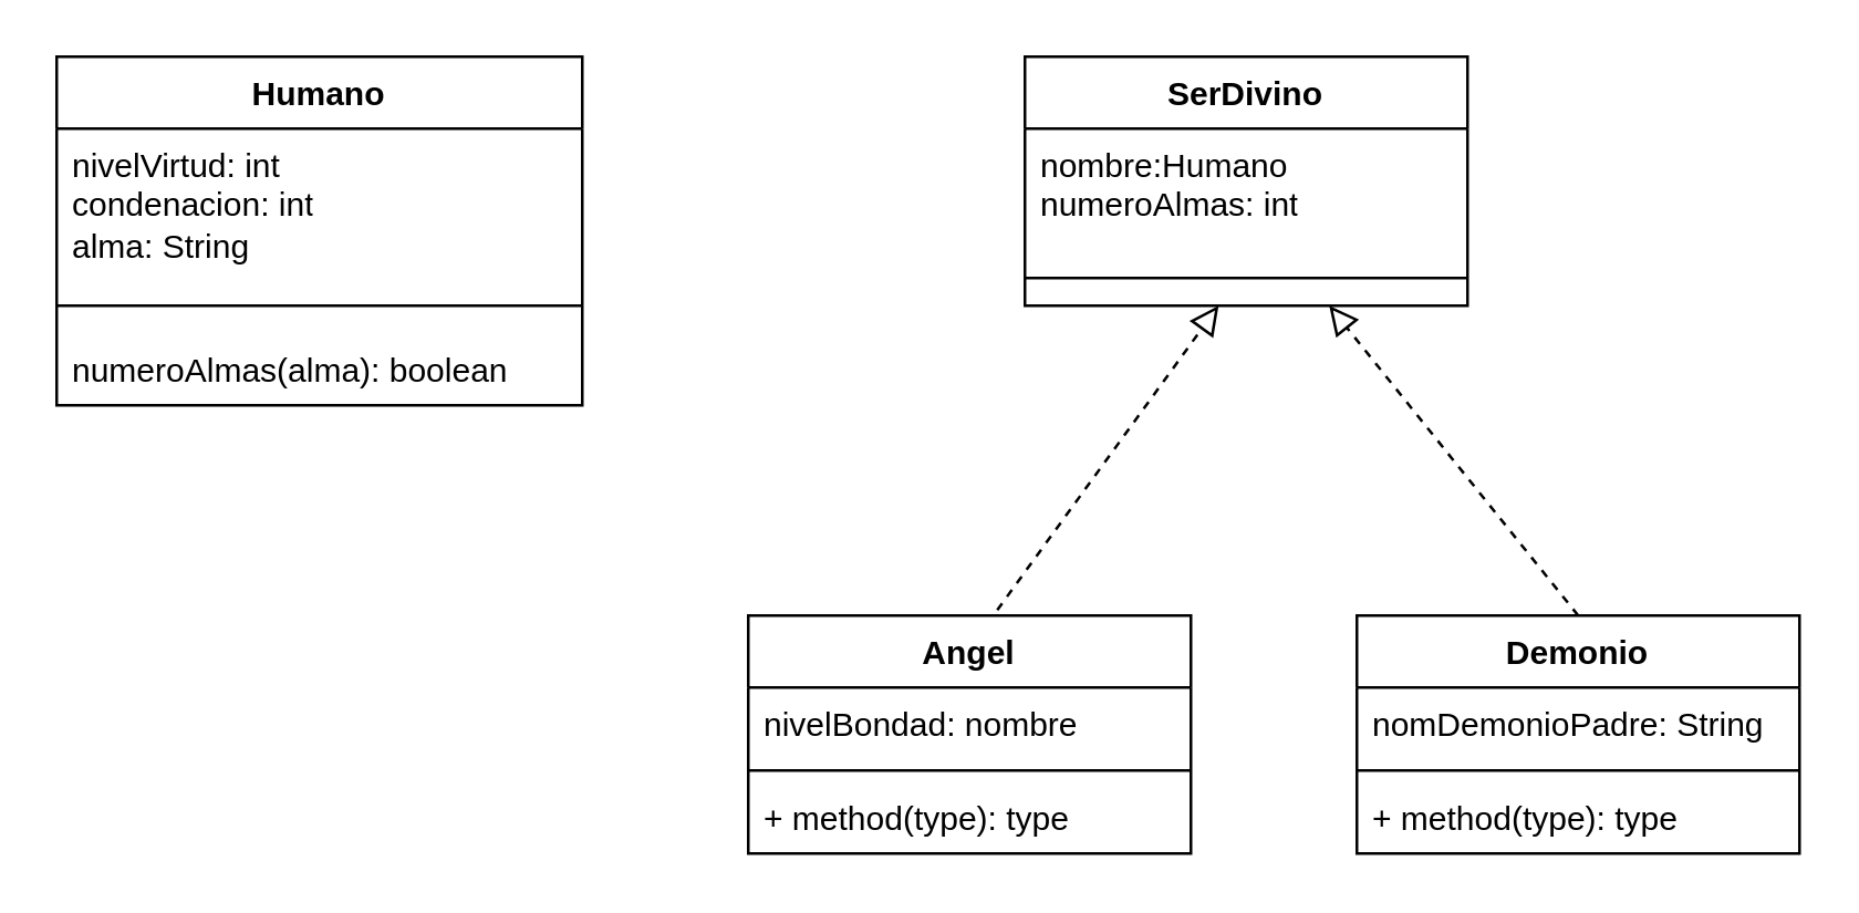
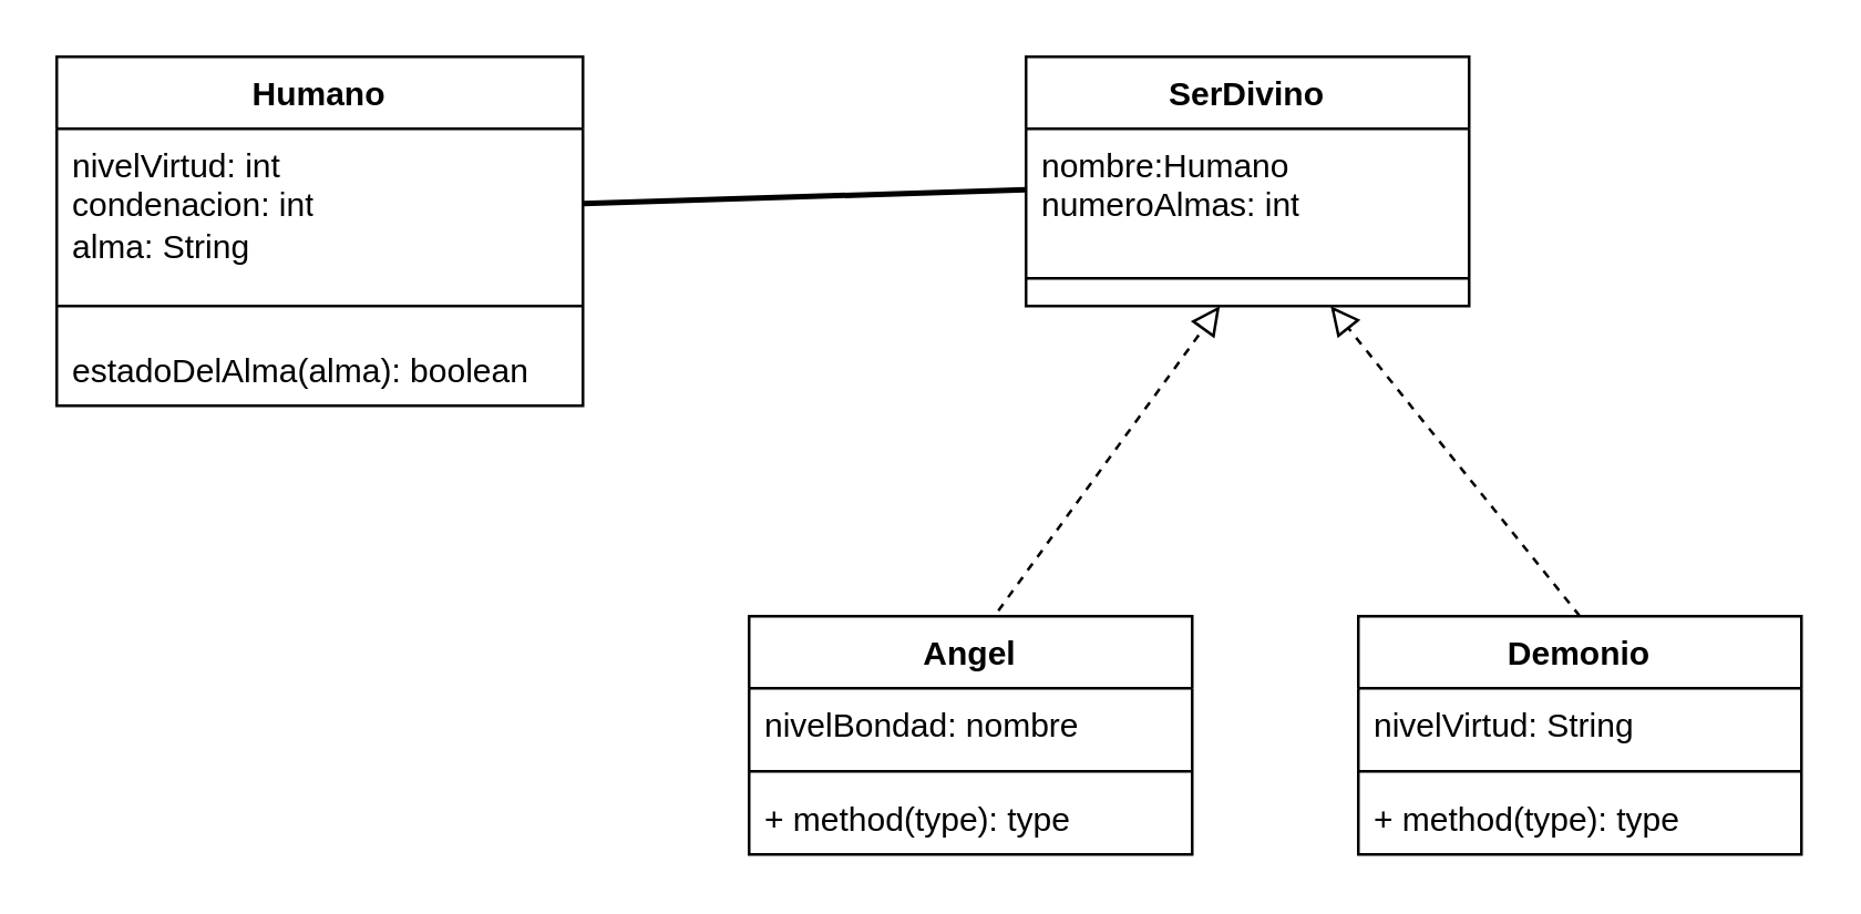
+ <mxCell id="19" value="" style="endArrow=none;startArrow=none;endFill=0;startFill=0;endSize=8;html=1;verticalAlign=bottom;labelBackgroundColor=none;strokeWidth=2;rounded=0;exitX=1;exitY=0.5;exitDx=0;exitDy=0;entryX=0;entryY=0.5;entryDx=0;entryDy=0;" edge="1" parent="1" source="3" target="7"><mxGeometry width="160" relative="1" as="geometry"><mxPoint x="240" y="140" as="sourcePoint" /><mxPoint x="270" y="73" as="targetPoint" /></mxGeometry></mxCell>
- <mxCell id="5" value="numeroAlmas(alma): boolean" style="text;strokeColor=none;fillColor=none;align=left;verticalAlign=top;spacingLeft=4;spacingRight=4;overflow=hidden;rotatable=0;points=[[0,0.5],[1,0.5]];portConstraint=eastwest;whiteSpace=wrap;html=1;" vertex="1" parent="2"><mxGeometry y="100" width="190" height="26" as="geometry" /></mxCell>
+ <mxCell id="5" value="estadoDelAlma(alma): boolean" style="text;strokeColor=none;fillColor=none;align=left;verticalAlign=top;spacingLeft=4;spacingRight=4;overflow=hidden;rotatable=0;points=[[0,0.5],[1,0.5]];portConstraint=eastwest;whiteSpace=wrap;html=1;" vertex="1" parent="2"><mxGeometry y="100" width="190" height="26" as="geometry" /></mxCell>
- <mxCell id="15" value="nomDemonioPadre: String" style="text;strokeColor=none;fillColor=none;align=left;verticalAlign=top;spacingLeft=4;spacingRight=4;overflow=hidden;rotatable=0;points=[[0,0.5],[1,0.5]];portConstraint=eastwest;whiteSpace=wrap;html=1;" vertex="1" parent="14"><mxGeometry y="26" width="160" height="26" as="geometry" /></mxCell>
+ <mxCell id="15" value="nivelVirtud: String" style="text;strokeColor=none;fillColor=none;align=left;verticalAlign=top;spacingLeft=4;spacingRight=4;overflow=hidden;rotatable=0;points=[[0,0.5],[1,0.5]];portConstraint=eastwest;whiteSpace=wrap;html=1;" vertex="1" parent="14"><mxGeometry y="26" width="160" height="26" as="geometry" /></mxCell>
